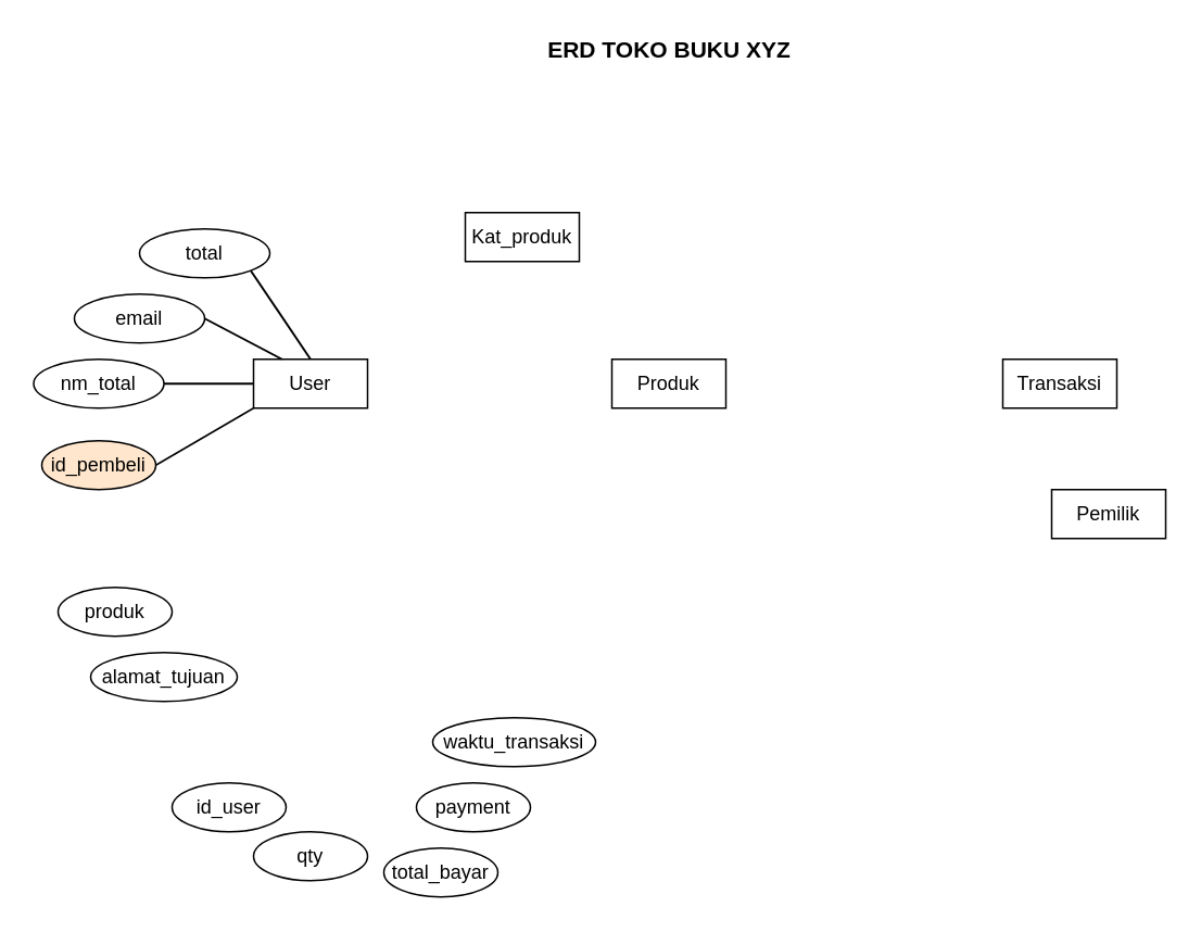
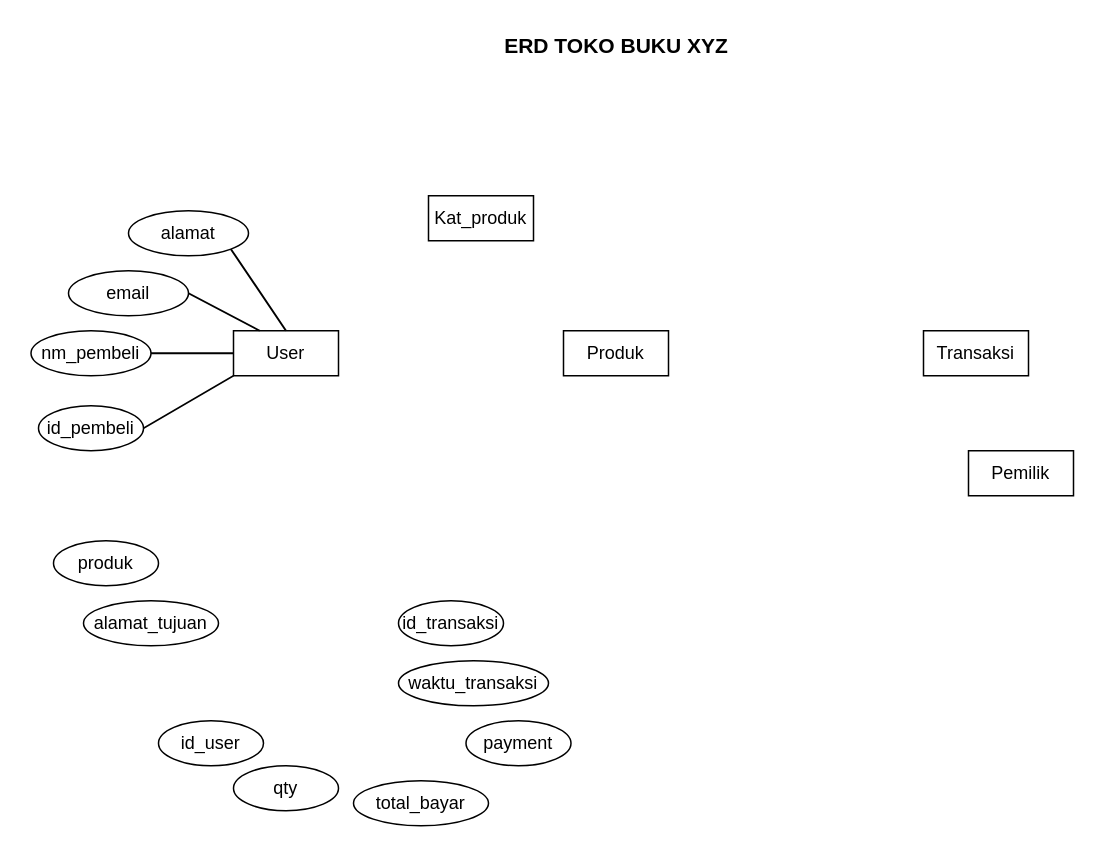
- <mxCell id="14" value="total" style="ellipse;whiteSpace=wrap;html=1;" parent="5" vertex="1"><mxGeometry x="65" width="80" height="30" as="geometry" /></mxCell>
+ <mxCell id="14" value="alamat" style="ellipse;whiteSpace=wrap;html=1;" parent="5" vertex="1"><mxGeometry x="65" width="80" height="30" as="geometry" /></mxCell>
- <mxCell id="10" value="nm_total" style="ellipse;whiteSpace=wrap;html=1;" parent="5" vertex="1"><mxGeometry y="80" width="80" height="30" as="geometry" /></mxCell>
+ <mxCell id="10" value="nm_pembeli" style="ellipse;whiteSpace=wrap;html=1;" parent="5" vertex="1"><mxGeometry y="80" width="80" height="30" as="geometry" /></mxCell>
- <mxCell id="6" value="id_pembeli" style="ellipse;whiteSpace=wrap;html=1;fillColor=#ffe6cc;" parent="5" vertex="1"><mxGeometry x="5" y="130" width="70" height="30" as="geometry" /></mxCell>
+ <mxCell id="6" value="id_pembeli" style="ellipse;whiteSpace=wrap;html=1;" parent="5" vertex="1"><mxGeometry x="5" y="130" width="70" height="30" as="geometry" /></mxCell>
+ <mxCell id="15" value="id_transaksi" style="ellipse;whiteSpace=wrap;html=1;" vertex="1" parent="1"><mxGeometry x="265" y="400" width="70" height="30" as="geometry" /></mxCell>
- <mxCell id="21" value="payment" style="ellipse;whiteSpace=wrap;html=1;" vertex="1" parent="1"><mxGeometry x="255" y="480" width="70" height="30" as="geometry" /></mxCell>
+ <mxCell id="21" value="payment" style="ellipse;whiteSpace=wrap;html=1;" vertex="1" parent="1"><mxGeometry x="310" y="480" width="70" height="30" as="geometry" /></mxCell>
- <mxCell id="20" value="total_bayar" style="ellipse;whiteSpace=wrap;html=1;" vertex="1" parent="1"><mxGeometry x="235" y="520" width="70" height="30" as="geometry" /></mxCell>
+ <mxCell id="20" value="total_bayar" style="ellipse;whiteSpace=wrap;html=1;" vertex="1" parent="1"><mxGeometry x="235" y="520" width="90" height="30" as="geometry" /></mxCell>
